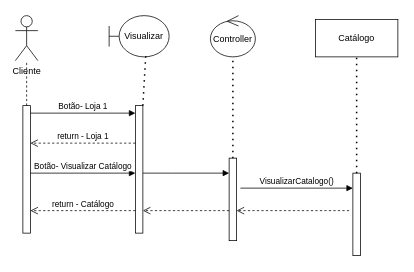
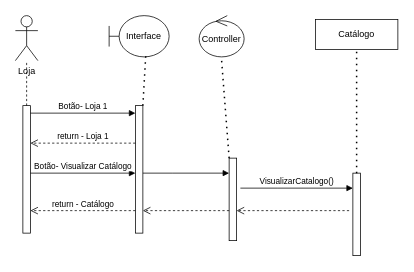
- <mxCell id="9" value="Visualizar" style="shape=umlBoundary;whiteSpace=wrap;html=1;" vertex="1" parent="1"><mxGeometry x="145" y="20" width="80" height="55" as="geometry" /></mxCell>
+ <mxCell id="9" value="Interface" style="shape=umlBoundary;whiteSpace=wrap;html=1;" vertex="1" parent="1"><mxGeometry x="145" y="20" width="80" height="55" as="geometry" /></mxCell>
- <mxCell id="13" value="Controller" style="ellipse;shape=umlControl;whiteSpace=wrap;html=1;" vertex="1" parent="1"><mxGeometry x="280" y="20" width="60" height="55" as="geometry" /></mxCell>
+ <mxCell id="13" value="Controller" style="ellipse;shape=umlControl;whiteSpace=wrap;html=1;" vertex="1" parent="1"><mxGeometry x="265" y="20" width="60" height="55" as="geometry" /></mxCell>
- <mxCell id="8" value="Catálogo" style="html=1;whiteSpace=wrap;" vertex="1" parent="1"><mxGeometry x="420" y="25" width="110" height="50" as="geometry" /></mxCell>
+ <mxCell id="8" value="Catálogo" style="html=1;whiteSpace=wrap;" vertex="1" parent="1"><mxGeometry x="420" y="25" width="110" height="40" as="geometry" /></mxCell>
- <mxCell id="2" value="Cliente" style="shape=umlActor;verticalLabelPosition=bottom;verticalAlign=top;html=1;" vertex="1" parent="1"><mxGeometry x="20" y="20" width="30" height="60" as="geometry" /></mxCell>
+ <mxCell id="2" value="Loja" style="shape=umlActor;verticalLabelPosition=bottom;verticalAlign=top;html=1;" vertex="1" parent="1"><mxGeometry x="20" y="20" width="30" height="60" as="geometry" /></mxCell>
